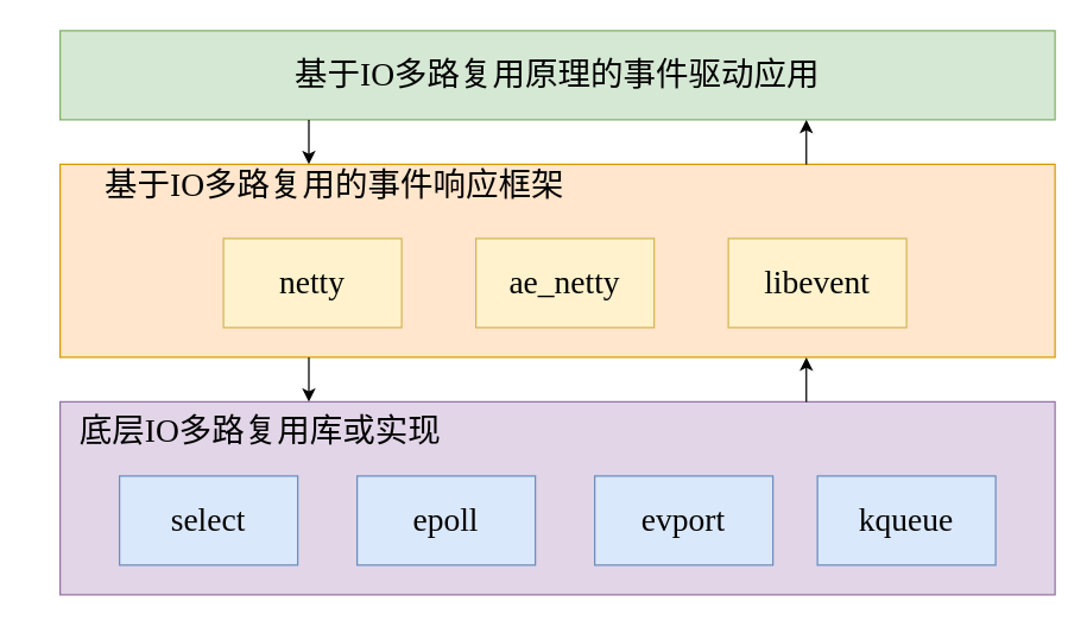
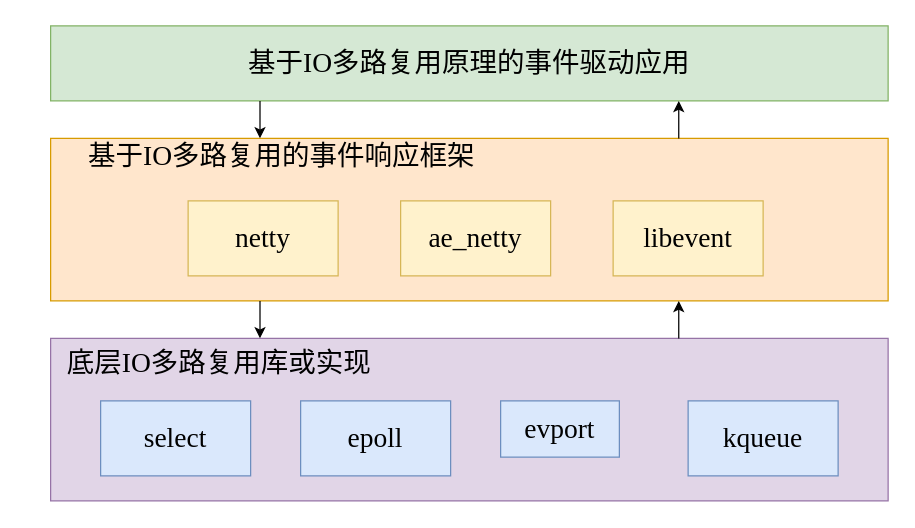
- <mxCell id="9" value="evport" style="rounded=0;whiteSpace=wrap;html=1;fontSize=22;fontFamily=Comic Sans MS;fillColor=#dae8fc;strokeColor=#6c8ebf;" vertex="1" parent="1"><mxGeometry x="400" y="320" width="120" height="60" as="geometry" /></mxCell>
+ <mxCell id="9" value="evport" style="rounded=0;whiteSpace=wrap;html=1;fontSize=22;fontFamily=Comic Sans MS;fillColor=#dae8fc;strokeColor=#6c8ebf;" vertex="1" parent="1"><mxGeometry x="400" y="320" width="95" height="45" as="geometry" /></mxCell>
